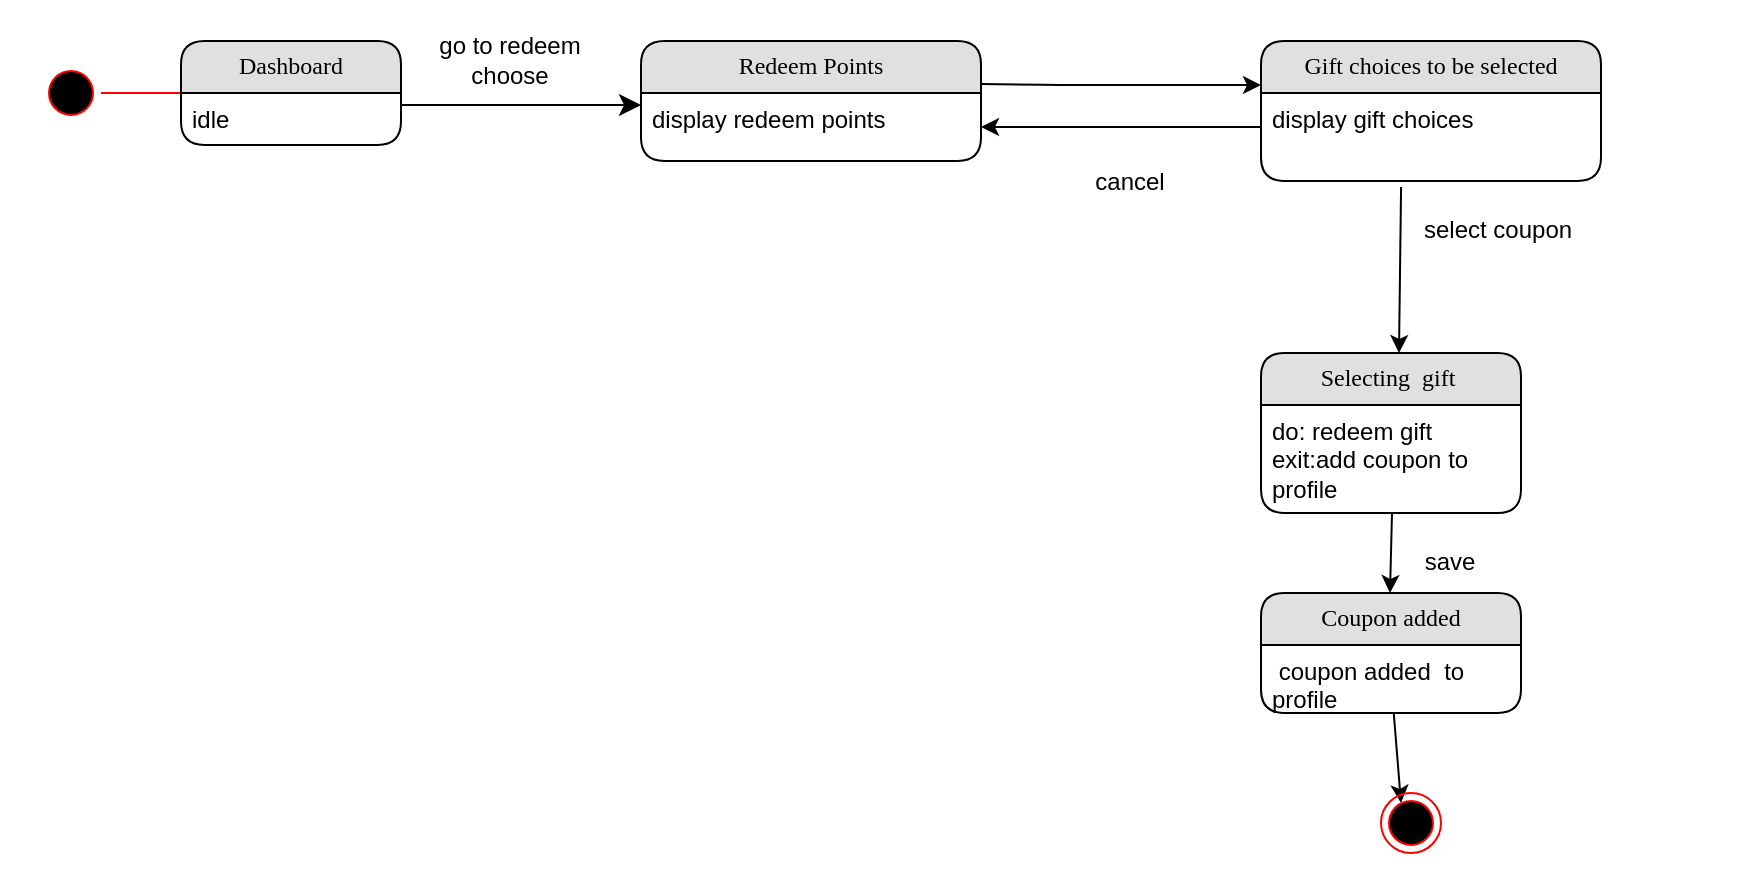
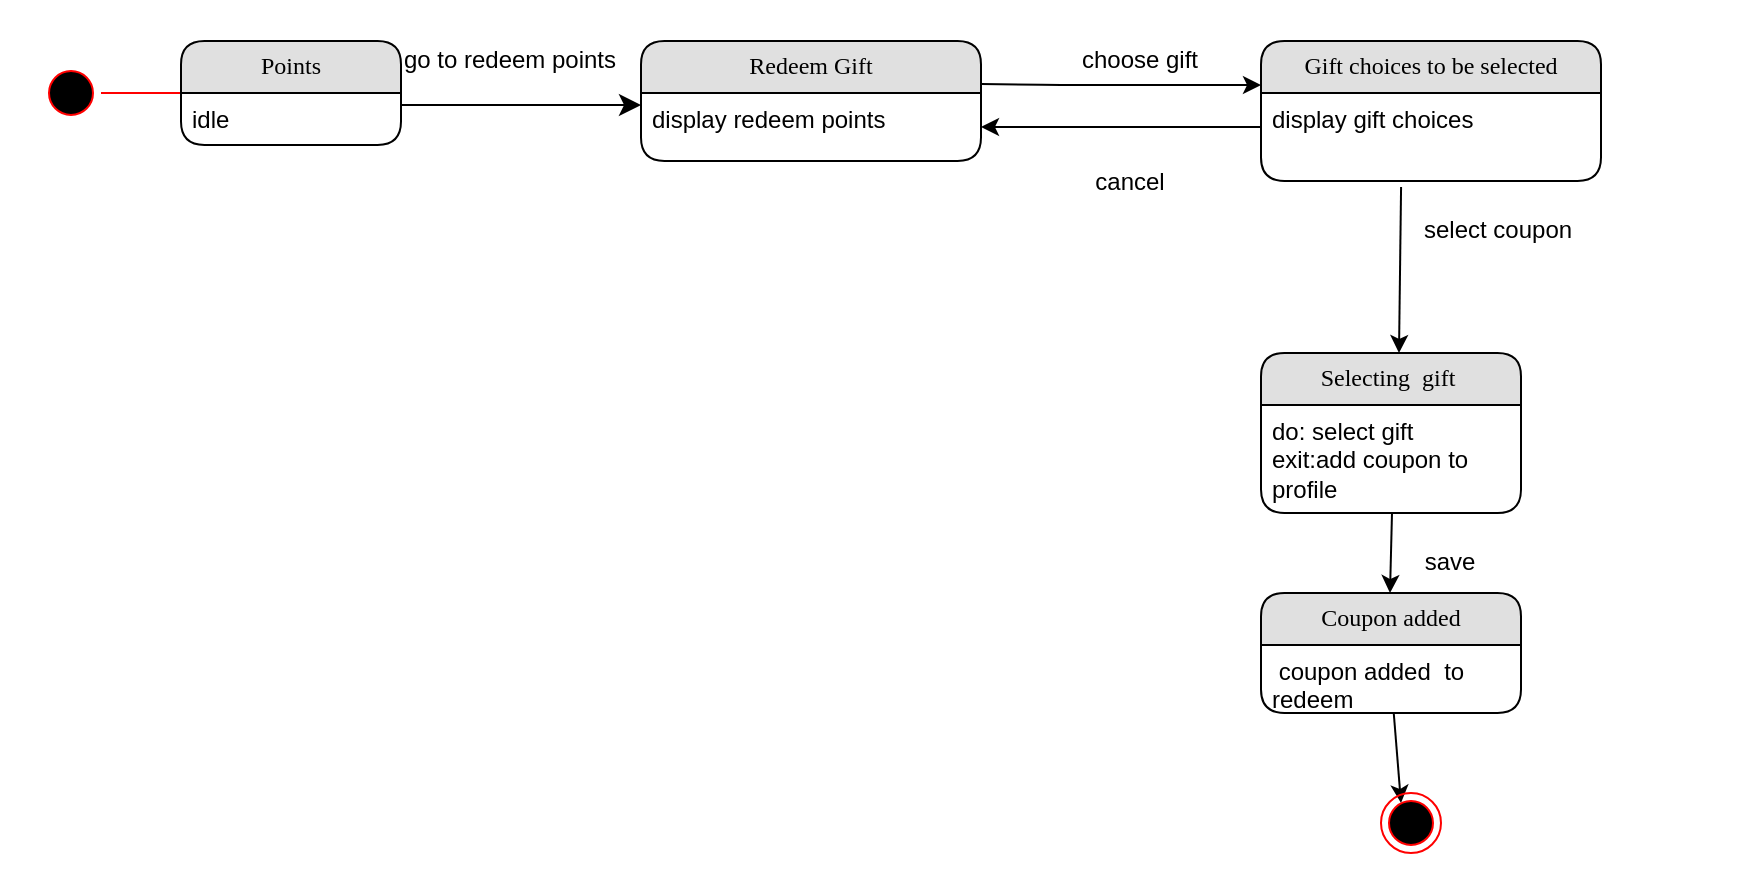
- <mxCell id="8" value="go to redeem choose" style="text;html=1;strokeColor=none;fillColor=none;align=center;verticalAlign=middle;whiteSpace=wrap;rounded=0;" parent="1" vertex="1"><mxGeometry x="200" y="20" width="110" height="20" as="geometry" /></mxCell>
+ <mxCell id="8" value="go to redeem points" style="text;html=1;strokeColor=none;fillColor=none;align=center;verticalAlign=middle;whiteSpace=wrap;rounded=0;" parent="1" vertex="1"><mxGeometry x="200" y="20" width="110" height="20" as="geometry" /></mxCell>
+ <mxCell id="4" value="choose gift" style="text;html=1;strokeColor=none;fillColor=none;align=center;verticalAlign=middle;whiteSpace=wrap;rounded=0;" parent="1" vertex="1"><mxGeometry x="530" y="20" width="80" height="20" as="geometry" /></mxCell>
- <mxCell id="12" value="Dashboard" style="swimlane;html=1;fontStyle=0;childLayout=stackLayout;horizontal=1;startSize=26;fillColor=#e0e0e0;horizontalStack=0;resizeParent=1;resizeLast=0;collapsible=1;marginBottom=0;swimlaneFillColor=#ffffff;align=center;rounded=1;shadow=0;comic=0;labelBackgroundColor=none;strokeWidth=1;fontFamily=Verdana;fontSize=12" parent="1" vertex="1"><mxGeometry x="90" y="20" width="110" height="52" as="geometry" /></mxCell>
+ <mxCell id="12" value="Points" style="swimlane;html=1;fontStyle=0;childLayout=stackLayout;horizontal=1;startSize=26;fillColor=#e0e0e0;horizontalStack=0;resizeParent=1;resizeLast=0;collapsible=1;marginBottom=0;swimlaneFillColor=#ffffff;align=center;rounded=1;shadow=0;comic=0;labelBackgroundColor=none;strokeWidth=1;fontFamily=Verdana;fontSize=12" parent="1" vertex="1"><mxGeometry x="90" y="20" width="110" height="52" as="geometry" /></mxCell>
- <mxCell id="14" value="Redeem Points" style="swimlane;html=1;fontStyle=0;childLayout=stackLayout;horizontal=1;startSize=26;fillColor=#e0e0e0;horizontalStack=0;resizeParent=1;resizeLast=0;collapsible=1;marginBottom=0;swimlaneFillColor=#ffffff;align=center;rounded=1;shadow=0;comic=0;labelBackgroundColor=none;strokeWidth=1;fontFamily=Verdana;fontSize=12" parent="1" vertex="1"><mxGeometry x="320" y="20" width="170" height="60" as="geometry" /></mxCell>
+ <mxCell id="14" value="Redeem Gift" style="swimlane;html=1;fontStyle=0;childLayout=stackLayout;horizontal=1;startSize=26;fillColor=#e0e0e0;horizontalStack=0;resizeParent=1;resizeLast=0;collapsible=1;marginBottom=0;swimlaneFillColor=#ffffff;align=center;rounded=1;shadow=0;comic=0;labelBackgroundColor=none;strokeWidth=1;fontFamily=Verdana;fontSize=12" parent="1" vertex="1"><mxGeometry x="320" y="20" width="170" height="60" as="geometry" /></mxCell>
- <mxCell id="19" value="do: redeem gift&lt;br&gt;exit:add coupon to profile" style="text;html=1;strokeColor=none;fillColor=none;spacingLeft=4;spacingRight=4;whiteSpace=wrap;overflow=hidden;rotatable=0;points=[[0,0.5],[1,0.5]];portConstraint=eastwest;" parent="18" vertex="1"><mxGeometry y="26" width="130" height="54" as="geometry" /></mxCell>
+ <mxCell id="19" value="do: select gift&lt;br&gt;exit:add coupon to profile" style="text;html=1;strokeColor=none;fillColor=none;spacingLeft=4;spacingRight=4;whiteSpace=wrap;overflow=hidden;rotatable=0;points=[[0,0.5],[1,0.5]];portConstraint=eastwest;" parent="18" vertex="1"><mxGeometry y="26" width="130" height="54" as="geometry" /></mxCell>
- <mxCell id="21" value="&amp;nbsp;coupon added&amp;nbsp; to profile" style="text;html=1;strokeColor=none;fillColor=none;spacingLeft=4;spacingRight=4;whiteSpace=wrap;overflow=hidden;rotatable=0;points=[[0,0.5],[1,0.5]];portConstraint=eastwest;" parent="20" vertex="1"><mxGeometry y="26" width="130" height="34" as="geometry" /></mxCell>
+ <mxCell id="21" value="&amp;nbsp;coupon added&amp;nbsp; to redeem" style="text;html=1;strokeColor=none;fillColor=none;spacingLeft=4;spacingRight=4;whiteSpace=wrap;overflow=hidden;rotatable=0;points=[[0,0.5],[1,0.5]];portConstraint=eastwest;" parent="20" vertex="1"><mxGeometry y="26" width="130" height="34" as="geometry" /></mxCell>
